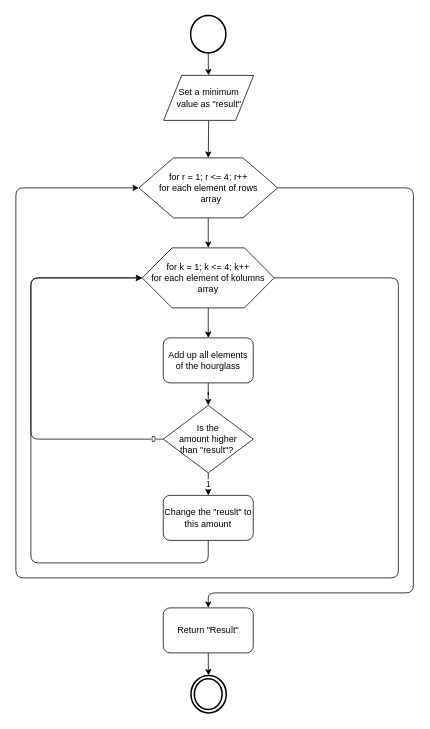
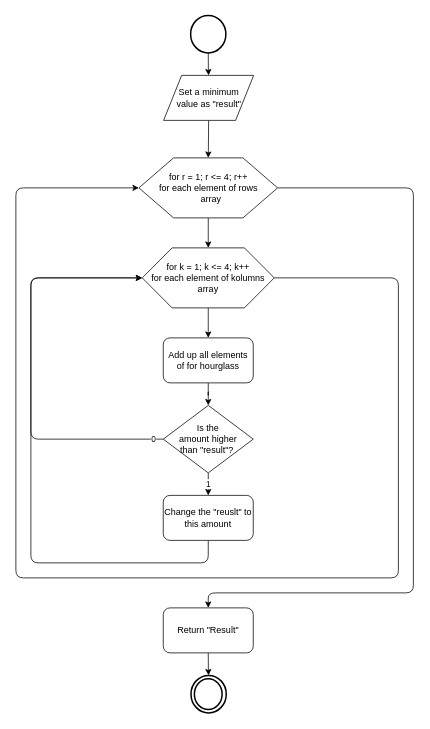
- <mxCell id="13" value="Add up all elements of the hourglass" style="rounded=1;whiteSpace=wrap;html=1;labelBackgroundColor=none;fontColor=#000000;" vertex="1" parent="1"><mxGeometry x="217" y="450" width="120" height="60" as="geometry" /></mxCell>
+ <mxCell id="13" value="Add up all elements of for hourglass" style="rounded=1;whiteSpace=wrap;html=1;labelBackgroundColor=none;fontColor=#000000;" vertex="1" parent="1"><mxGeometry x="217" y="450" width="120" height="60" as="geometry" /></mxCell>
